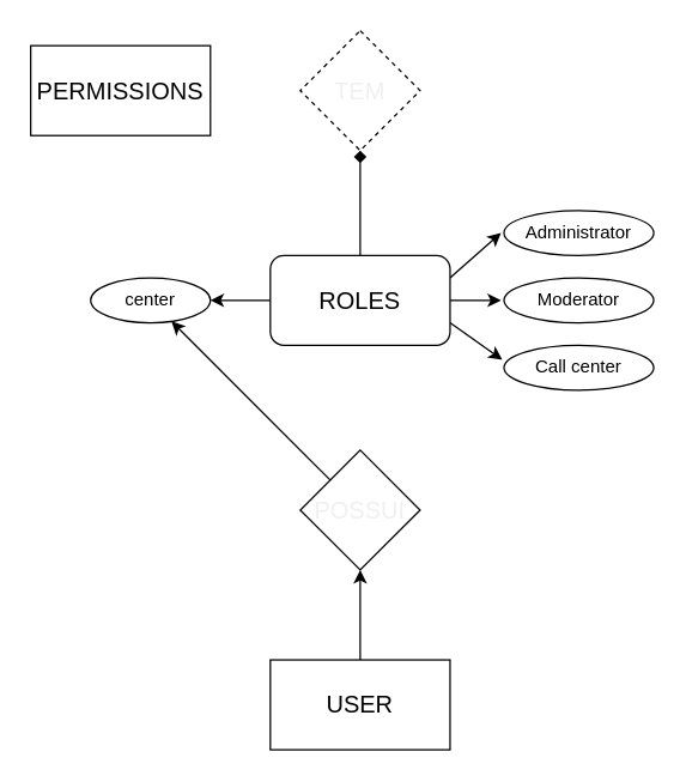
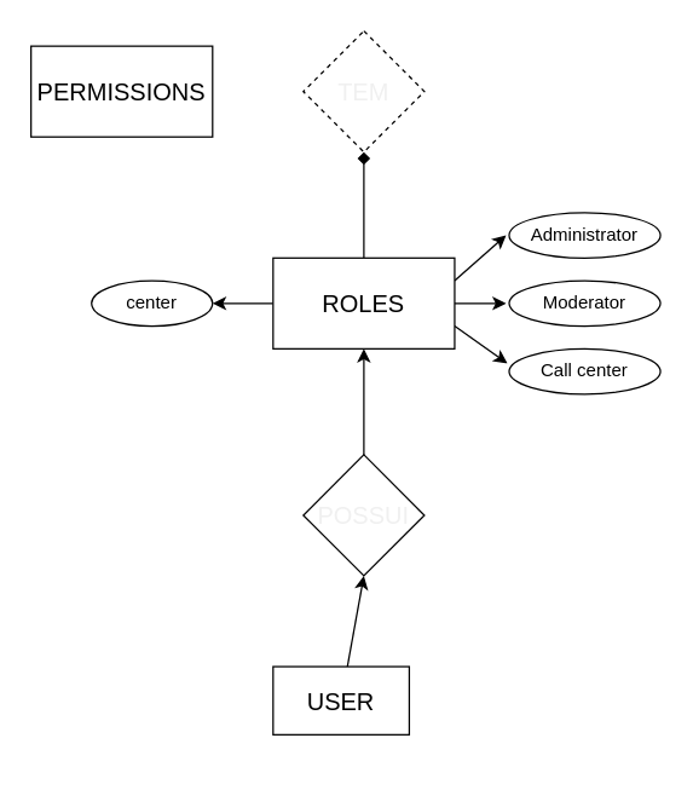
- <mxCell id="11" value="&lt;font style=&quot;font-size: 16px&quot;&gt;ROLES&lt;/font&gt;" style="whiteSpace=wrap;html=1;rounded=1;" parent="1" vertex="1"><mxGeometry x="180" y="170" width="120" height="60" as="geometry" /></mxCell>
+ <mxCell id="11" value="&lt;font style=&quot;font-size: 16px&quot;&gt;ROLES&lt;/font&gt;" style="rounded=0;whiteSpace=wrap;html=1;" parent="1" vertex="1"><mxGeometry x="180" y="170" width="120" height="60" as="geometry" /></mxCell>
- <mxCell id="4" style="edgeStyle=none;html=1;fontSize=16;fontColor=#F0F0F0;" parent="1" source="5" target="15" edge="1"><mxGeometry relative="1" as="geometry" /></mxCell>
+ <mxCell id="4" style="edgeStyle=none;html=1;entryX=0.5;entryY=1;entryDx=0;entryDy=0;fontSize=16;fontColor=#F0F0F0;" parent="1" source="5" target="11" edge="1"><mxGeometry relative="1" as="geometry" /></mxCell>
- <mxCell id="3" value="&lt;font style=&quot;font-size: 16px&quot;&gt;USER&lt;/font&gt;" style="rounded=0;whiteSpace=wrap;html=1;" parent="1" vertex="1"><mxGeometry x="180" y="440" width="120" height="60" as="geometry" /></mxCell>
+ <mxCell id="3" value="&lt;font style=&quot;font-size: 16px&quot;&gt;USER&lt;/font&gt;" style="rounded=0;whiteSpace=wrap;html=1;" parent="1" vertex="1"><mxGeometry x="180" y="440" width="90" height="45" as="geometry" /></mxCell>
